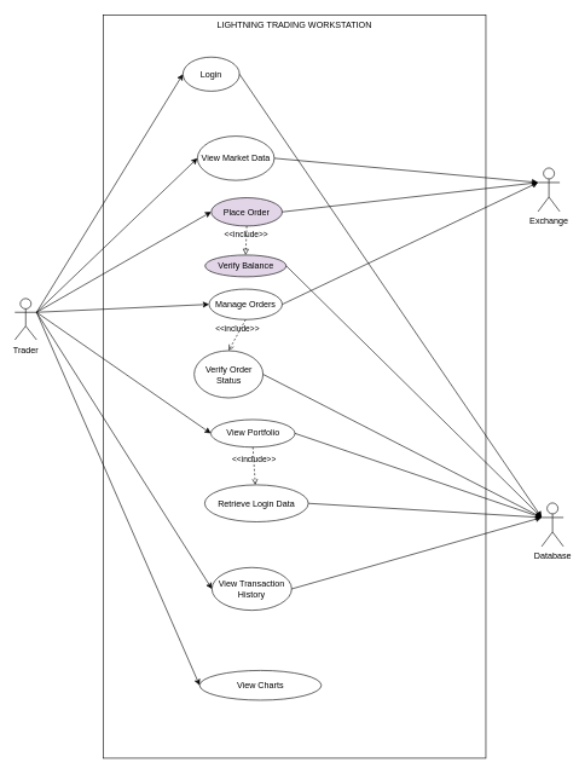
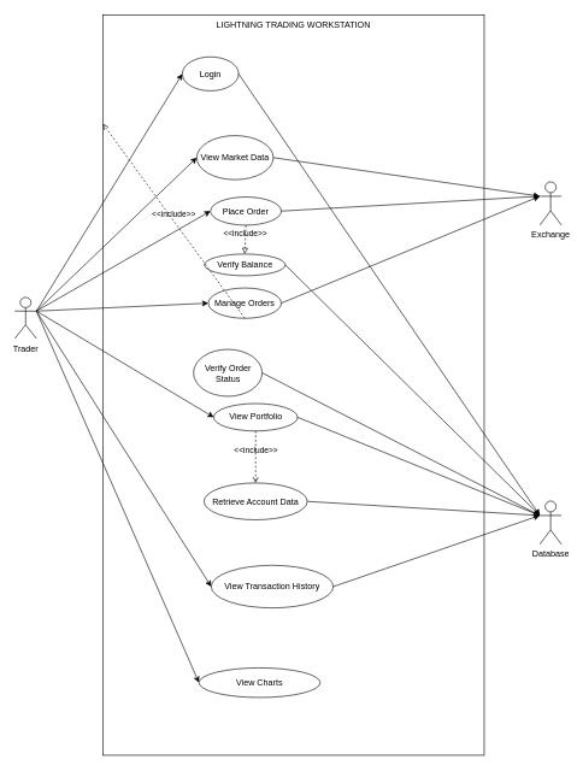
- <mxCell id="11" value="Exchange" style="shape=umlActor;verticalLabelPosition=bottom;verticalAlign=top;html=1;outlineConnect=0;" vertex="1" parent="1"><mxGeometry x="742" y="231" width="30" height="60" as="geometry" /></mxCell>
+ <mxCell id="11" value="Exchange" style="shape=umlActor;verticalLabelPosition=bottom;verticalAlign=top;html=1;outlineConnect=0;" vertex="1" parent="1"><mxGeometry x="747" y="251" width="30" height="60" as="geometry" /></mxCell>
- <mxCell id="15" value="Place Order" style="ellipse;whiteSpace=wrap;html=1;fillColor=#e1d5e7;" vertex="1" parent="1"><mxGeometry x="291" y="272" width="98" height="39" as="geometry" /></mxCell>
+ <mxCell id="15" value="Place Order" style="ellipse;whiteSpace=wrap;html=1;" vertex="1" parent="1"><mxGeometry x="291" y="272" width="98" height="39" as="geometry" /></mxCell>
- <mxCell id="20" value="Verify Balance" style="ellipse;whiteSpace=wrap;html=1;fillColor=#e1d5e7;" vertex="1" parent="1"><mxGeometry x="282.5" y="351" width="112" height="30" as="geometry" /></mxCell>
+ <mxCell id="20" value="Verify Balance" style="ellipse;whiteSpace=wrap;html=1;" vertex="1" parent="1"><mxGeometry x="282.5" y="351" width="112" height="30" as="geometry" /></mxCell>
- <mxCell id="26" value="&amp;lt;&amp;lt;include&amp;gt;&amp;gt;" style="html=1;verticalAlign=bottom;labelBackgroundColor=none;endArrow=open;endFill=0;dashed=1;rounded=0;strokeColor=default;align=center;fontFamily=Helvetica;fontSize=11;fontColor=default;exitX=0.5;exitY=1;exitDx=0;exitDy=0;entryX=0.5;entryY=0;entryDx=0;entryDy=0;" edge="1" parent="1" source="16" target="21"><mxGeometry width="160" relative="1" as="geometry"><mxPoint x="454" y="530" as="sourcePoint" /><mxPoint x="614" y="530" as="targetPoint" /></mxGeometry></mxCell>
+ <mxCell id="26" value="&amp;lt;&amp;lt;include&amp;gt;&amp;gt;" style="html=1;verticalAlign=bottom;labelBackgroundColor=none;endArrow=open;endFill=0;dashed=1;rounded=0;strokeColor=default;align=center;fontFamily=Helvetica;fontSize=11;fontColor=default;exitX=0.5;exitY=1;exitDx=0;exitDy=0;" edge="1" parent="1" source="16" target="5"><mxGeometry width="160" relative="1" as="geometry"><mxPoint x="454" y="530" as="sourcePoint" /><mxPoint x="614" y="530" as="targetPoint" /></mxGeometry></mxCell>
- <mxCell id="17" value="View Portfolio" style="ellipse;whiteSpace=wrap;html=1;" vertex="1" parent="1"><mxGeometry x="290.5" y="578" width="116" height="38" as="geometry" /></mxCell>
+ <mxCell id="17" value="View Portfolio" style="ellipse;whiteSpace=wrap;html=1;" vertex="1" parent="1"><mxGeometry x="295.5" y="558" width="116" height="38" as="geometry" /></mxCell>
- <mxCell id="23" value="Retrieve Login Data" style="ellipse;whiteSpace=wrap;html=1;" vertex="1" parent="1"><mxGeometry x="282" y="668" width="143" height="51" as="geometry" /></mxCell>
+ <mxCell id="23" value="Retrieve Account Data" style="ellipse;whiteSpace=wrap;html=1;" vertex="1" parent="1"><mxGeometry x="282" y="668" width="143" height="51" as="geometry" /></mxCell>
- <mxCell id="18" value="View Transaction History" style="ellipse;whiteSpace=wrap;html=1;" vertex="1" parent="1"><mxGeometry x="292" y="782" width="110" height="59" as="geometry" /></mxCell>
+ <mxCell id="18" value="View Transaction History" style="ellipse;whiteSpace=wrap;html=1;" vertex="1" parent="1"><mxGeometry x="292" y="782" width="169" height="59" as="geometry" /></mxCell>
